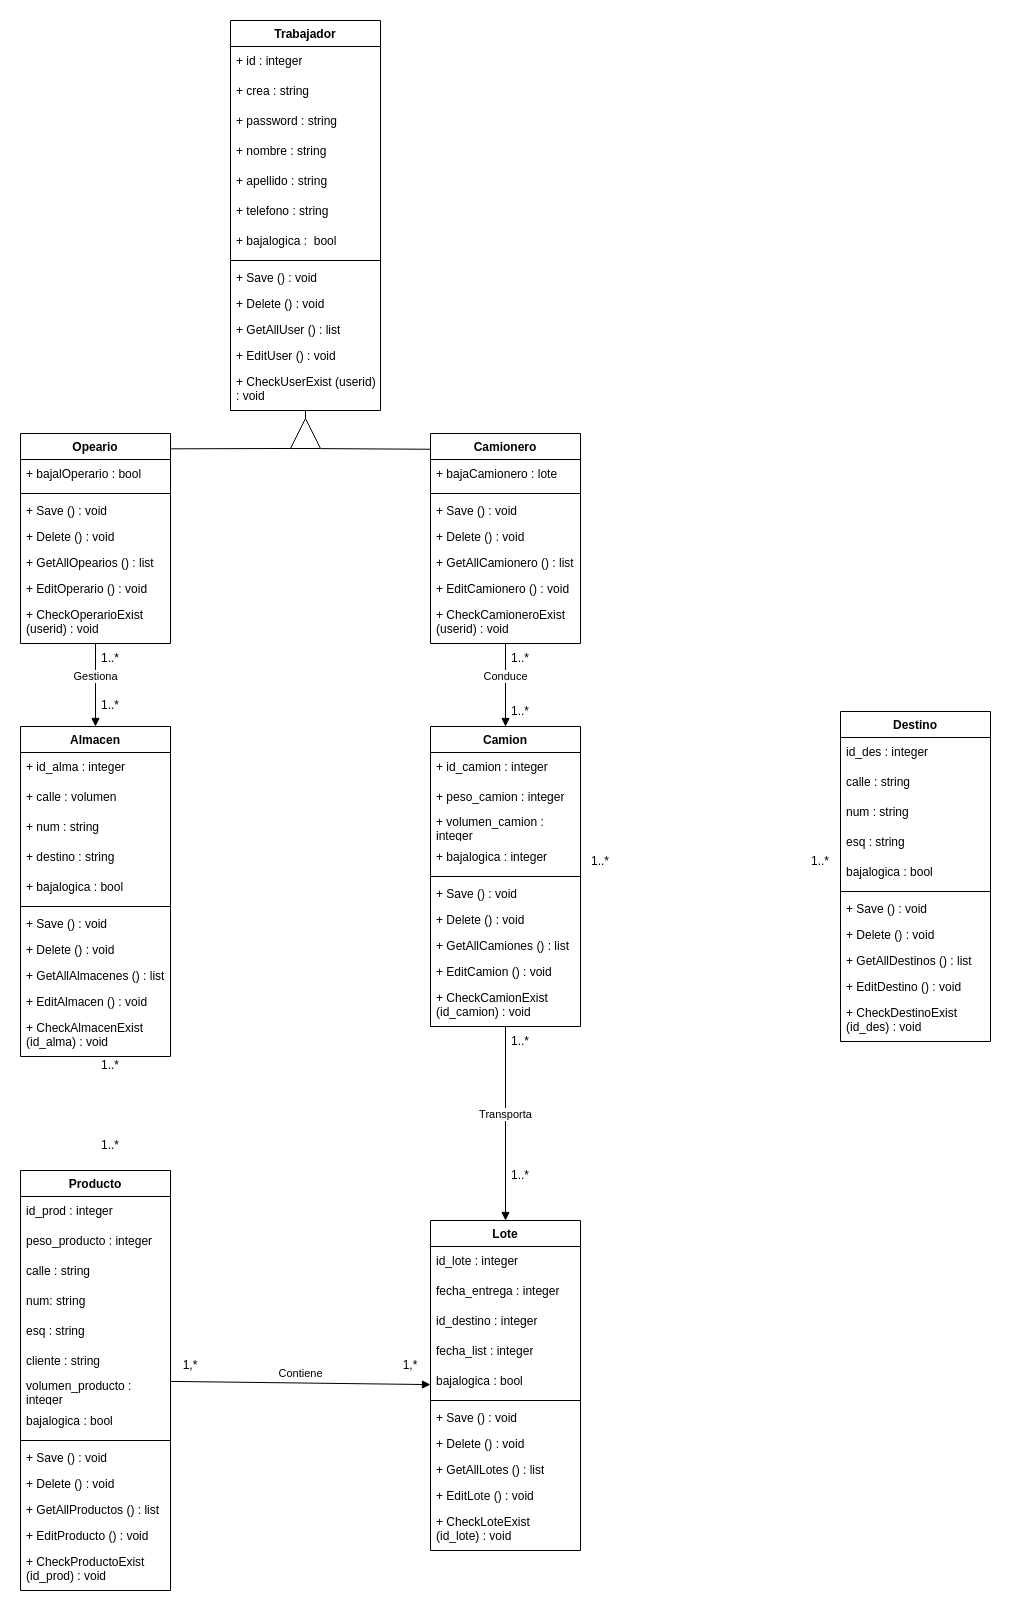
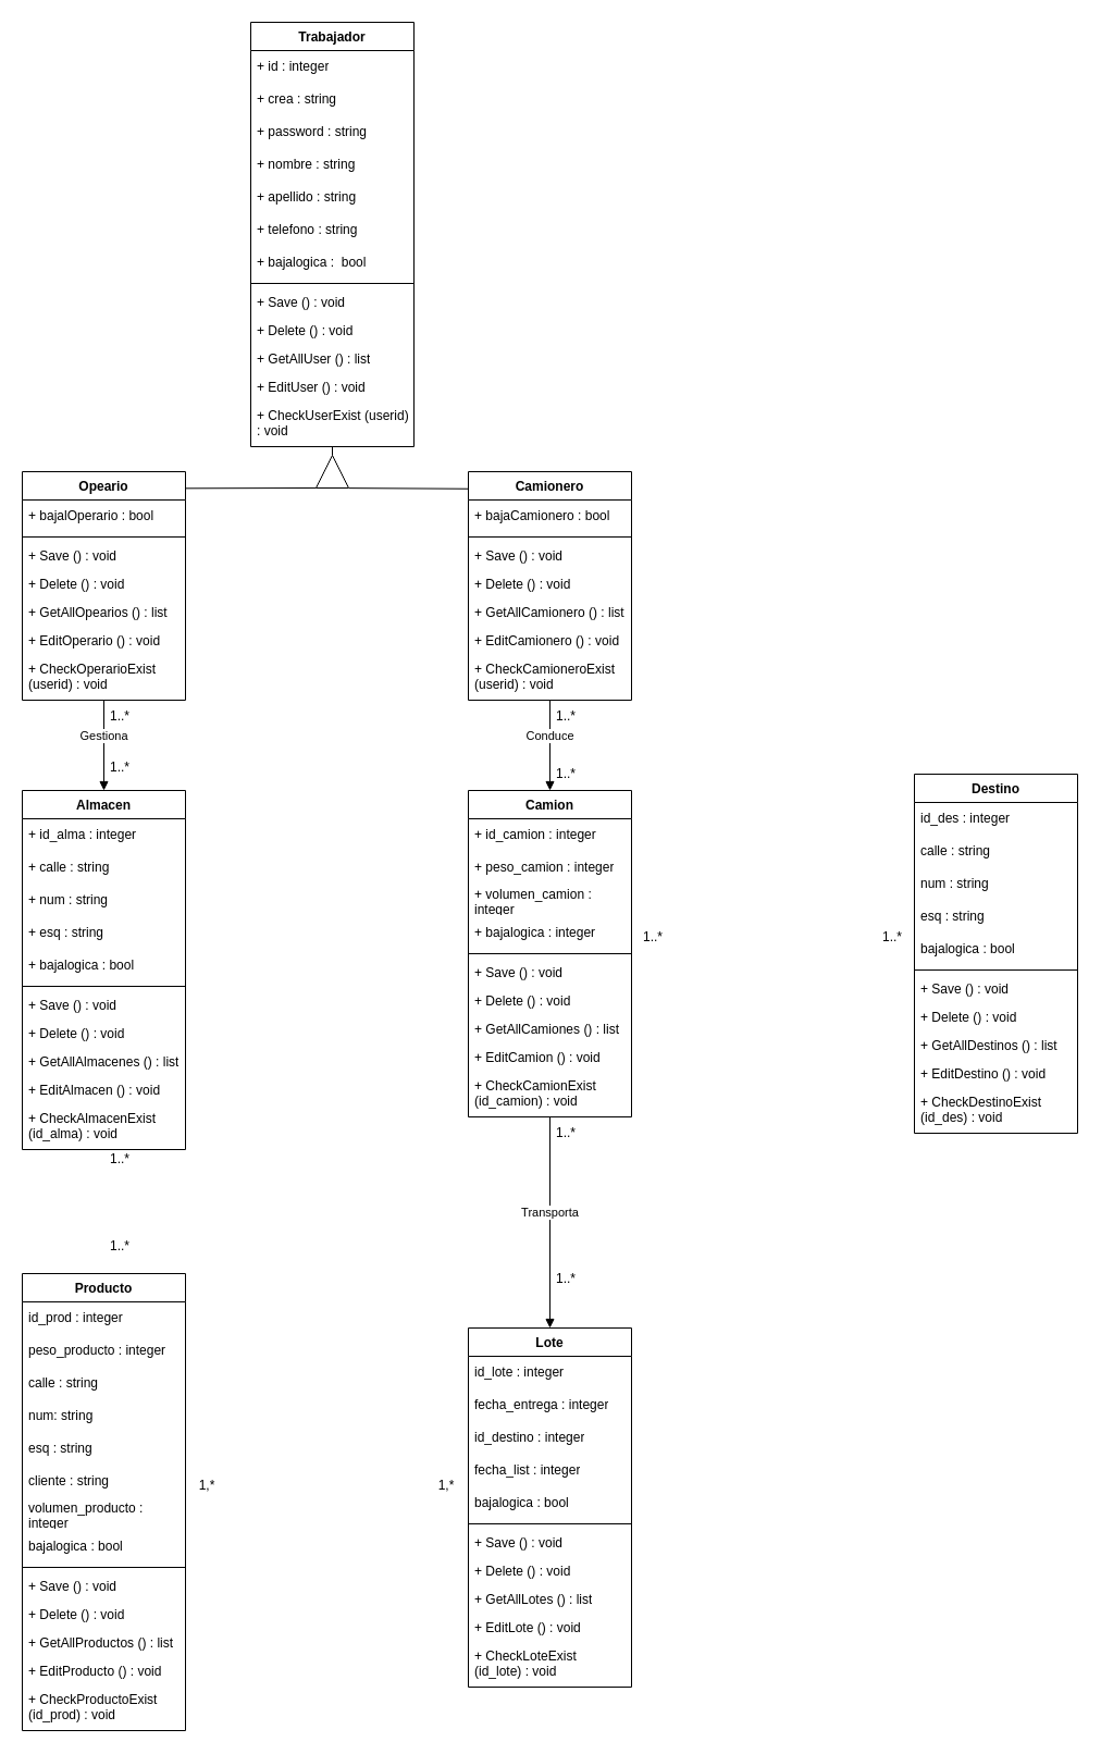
- <mxCell id="17" value="+ bajaCamionero : lote" style="text;strokeColor=none;fillColor=none;align=left;verticalAlign=middle;spacingLeft=4;spacingRight=4;overflow=hidden;points=[[0,0.5],[1,0.5]];portConstraint=eastwest;rotatable=0;whiteSpace=wrap;html=1;" parent="16" vertex="1"><mxGeometry y="26" width="150" height="30" as="geometry" /></mxCell>
+ <mxCell id="17" value="+ bajaCamionero : bool" style="text;strokeColor=none;fillColor=none;align=left;verticalAlign=middle;spacingLeft=4;spacingRight=4;overflow=hidden;points=[[0,0.5],[1,0.5]];portConstraint=eastwest;rotatable=0;whiteSpace=wrap;html=1;" parent="16" vertex="1"><mxGeometry y="26" width="150" height="30" as="geometry" /></mxCell>
- <mxCell id="45" value="+ calle : volumen" style="text;strokeColor=none;fillColor=none;align=left;verticalAlign=middle;spacingLeft=4;spacingRight=4;overflow=hidden;points=[[0,0.5],[1,0.5]];portConstraint=eastwest;rotatable=0;whiteSpace=wrap;html=1;" parent="43" vertex="1"><mxGeometry y="56" width="150" height="30" as="geometry" /></mxCell>
+ <mxCell id="45" value="+ calle : string" style="text;strokeColor=none;fillColor=none;align=left;verticalAlign=middle;spacingLeft=4;spacingRight=4;overflow=hidden;points=[[0,0.5],[1,0.5]];portConstraint=eastwest;rotatable=0;whiteSpace=wrap;html=1;" parent="43" vertex="1"><mxGeometry y="56" width="150" height="30" as="geometry" /></mxCell>
- <mxCell id="47" value="+ destino : string" style="text;strokeColor=none;fillColor=none;align=left;verticalAlign=middle;spacingLeft=4;spacingRight=4;overflow=hidden;points=[[0,0.5],[1,0.5]];portConstraint=eastwest;rotatable=0;whiteSpace=wrap;html=1;" parent="43" vertex="1"><mxGeometry y="116" width="150" height="30" as="geometry" /></mxCell>
+ <mxCell id="47" value="+ esq : string" style="text;strokeColor=none;fillColor=none;align=left;verticalAlign=middle;spacingLeft=4;spacingRight=4;overflow=hidden;points=[[0,0.5],[1,0.5]];portConstraint=eastwest;rotatable=0;whiteSpace=wrap;html=1;" parent="43" vertex="1"><mxGeometry y="116" width="150" height="30" as="geometry" /></mxCell>
- <mxCell id="97" value="Contiene" style="html=1;verticalAlign=bottom;endArrow=block;curved=0;rounded=0;" parent="1" source="57" target="84" edge="1"><mxGeometry width="80" relative="1" as="geometry"><mxPoint x="320" y="930" as="sourcePoint" /><mxPoint x="320" y="1013" as="targetPoint" /></mxGeometry></mxCell>
